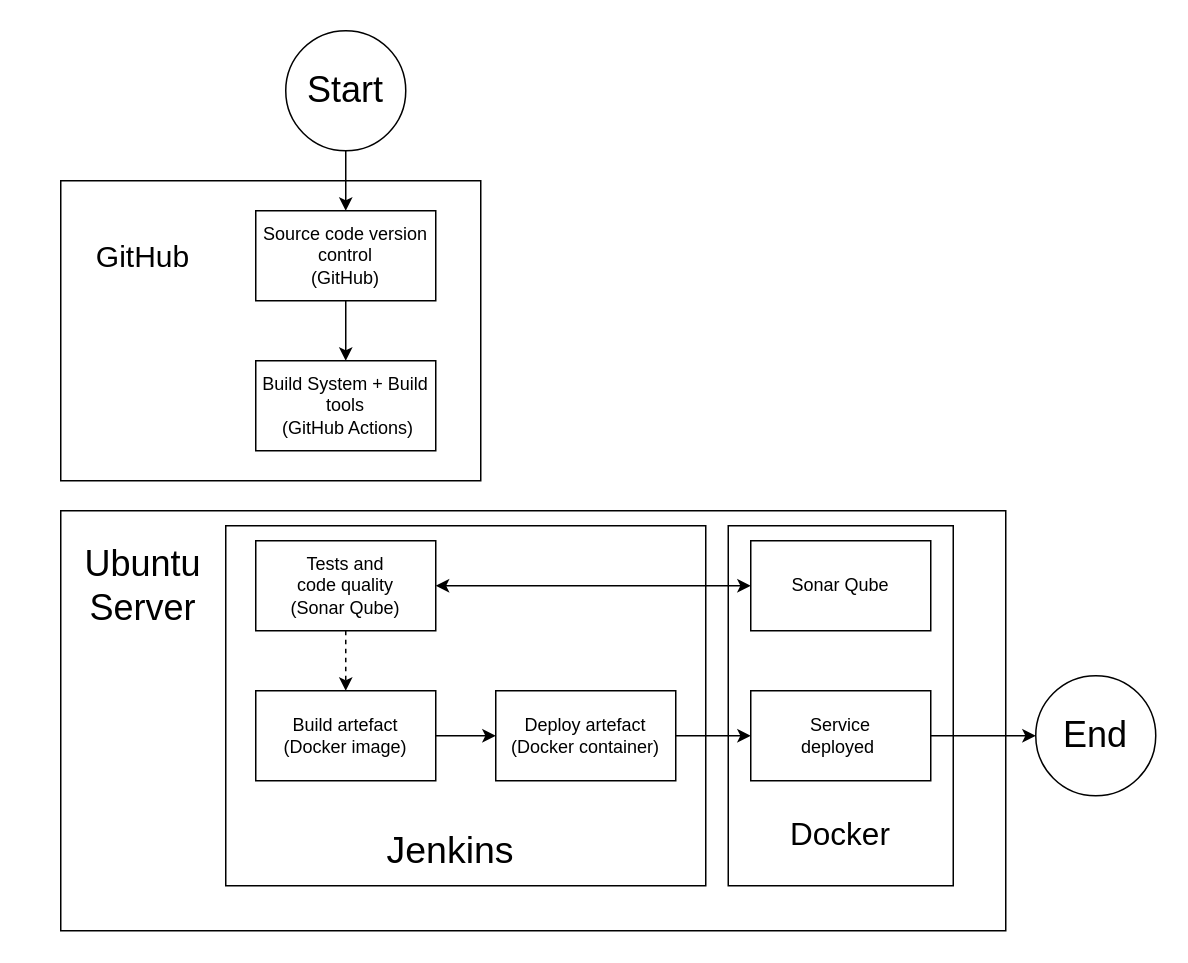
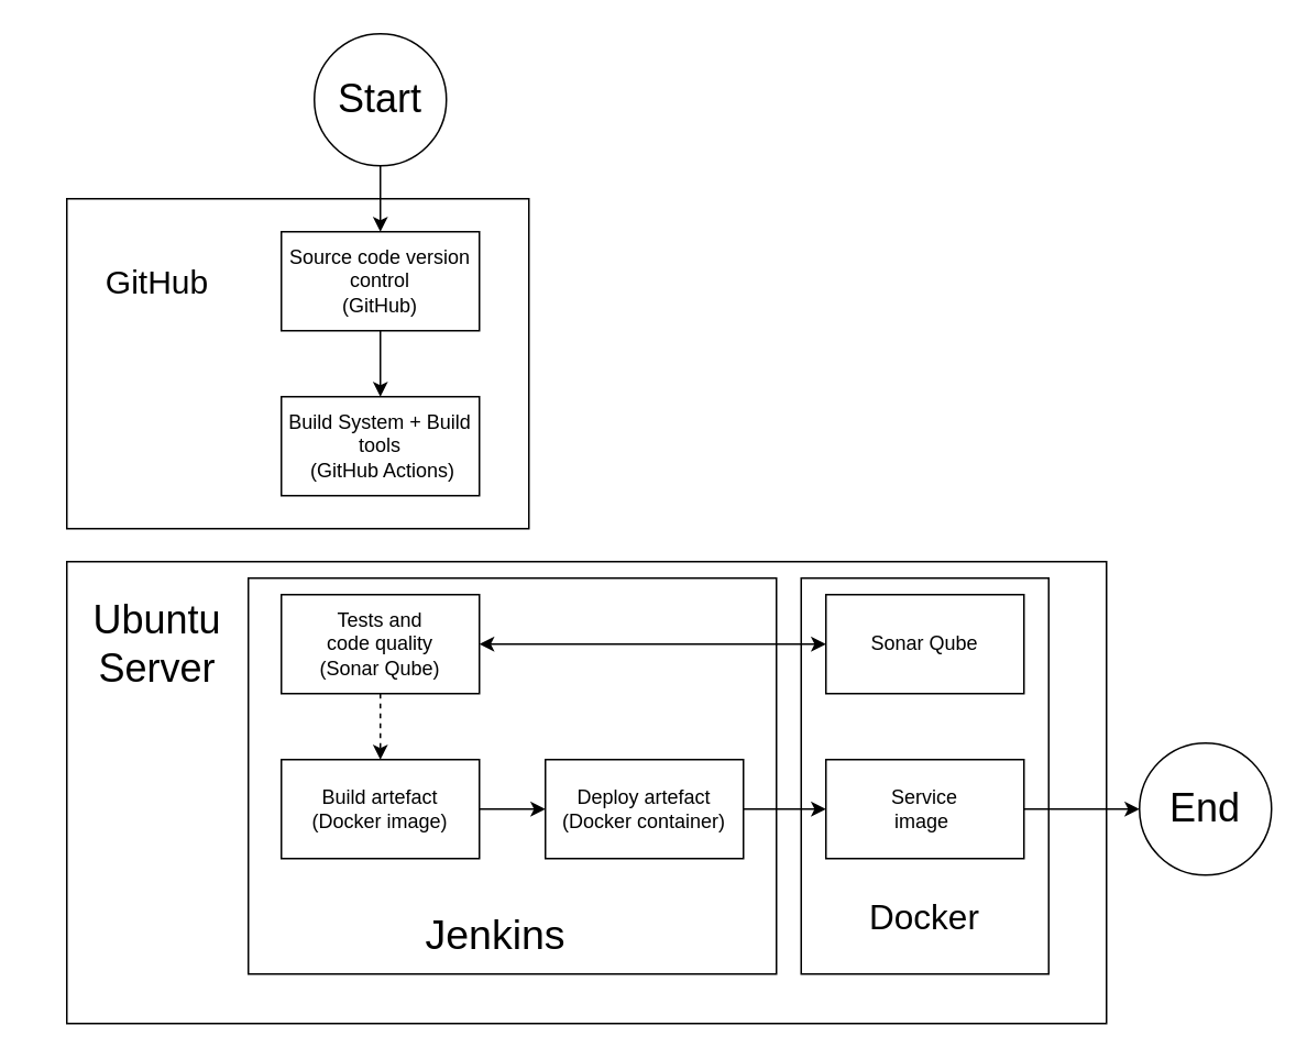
- <mxCell id="20" value="Service&lt;div&gt;deployed&amp;nbsp;&lt;/div&gt;" style="rounded=0;whiteSpace=wrap;html=1;" parent="1" vertex="1"><mxGeometry x="500" y="460" width="120" height="60" as="geometry" /></mxCell>
+ <mxCell id="20" value="Service&lt;div&gt;image&amp;nbsp;&lt;/div&gt;" style="rounded=0;whiteSpace=wrap;html=1;" parent="1" vertex="1"><mxGeometry x="500" y="460" width="120" height="60" as="geometry" /></mxCell>
